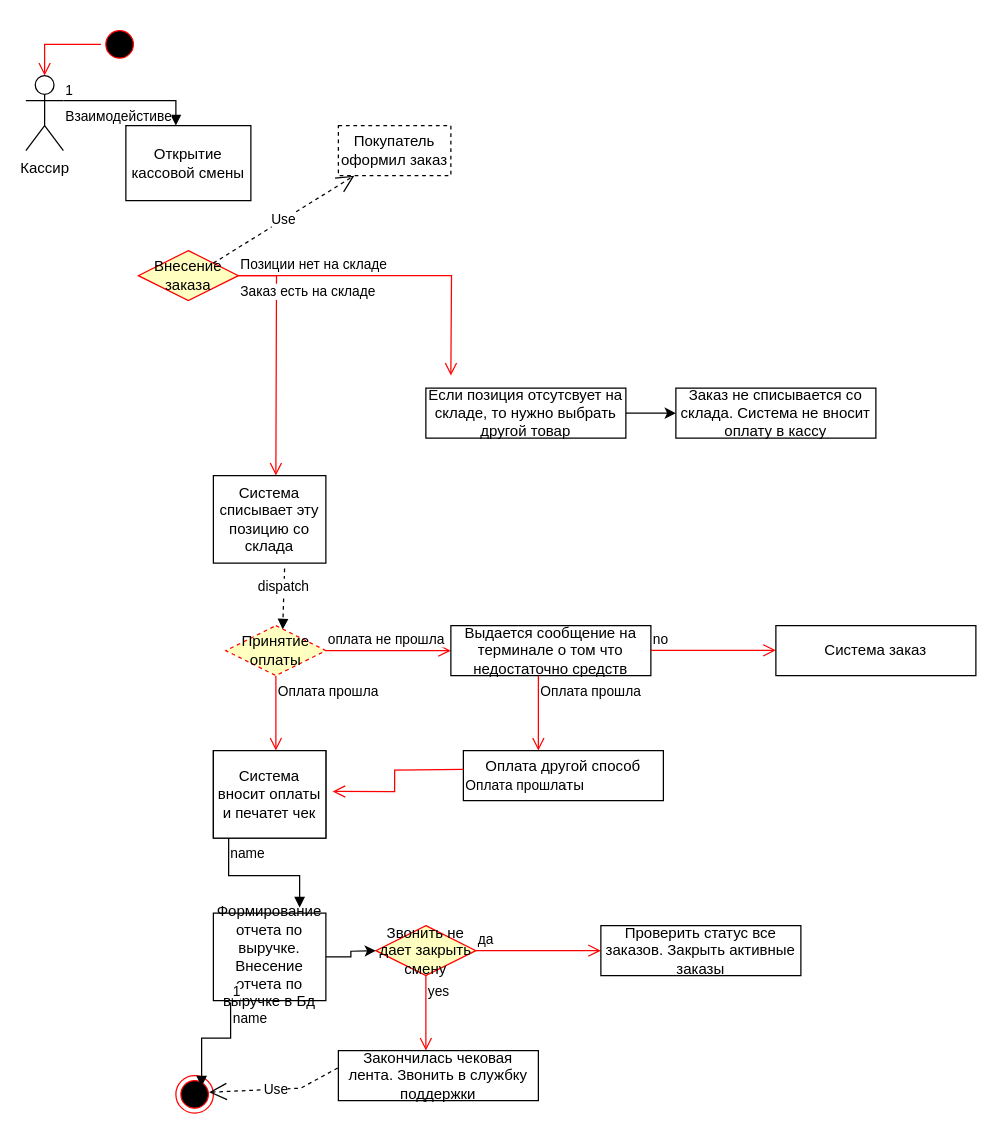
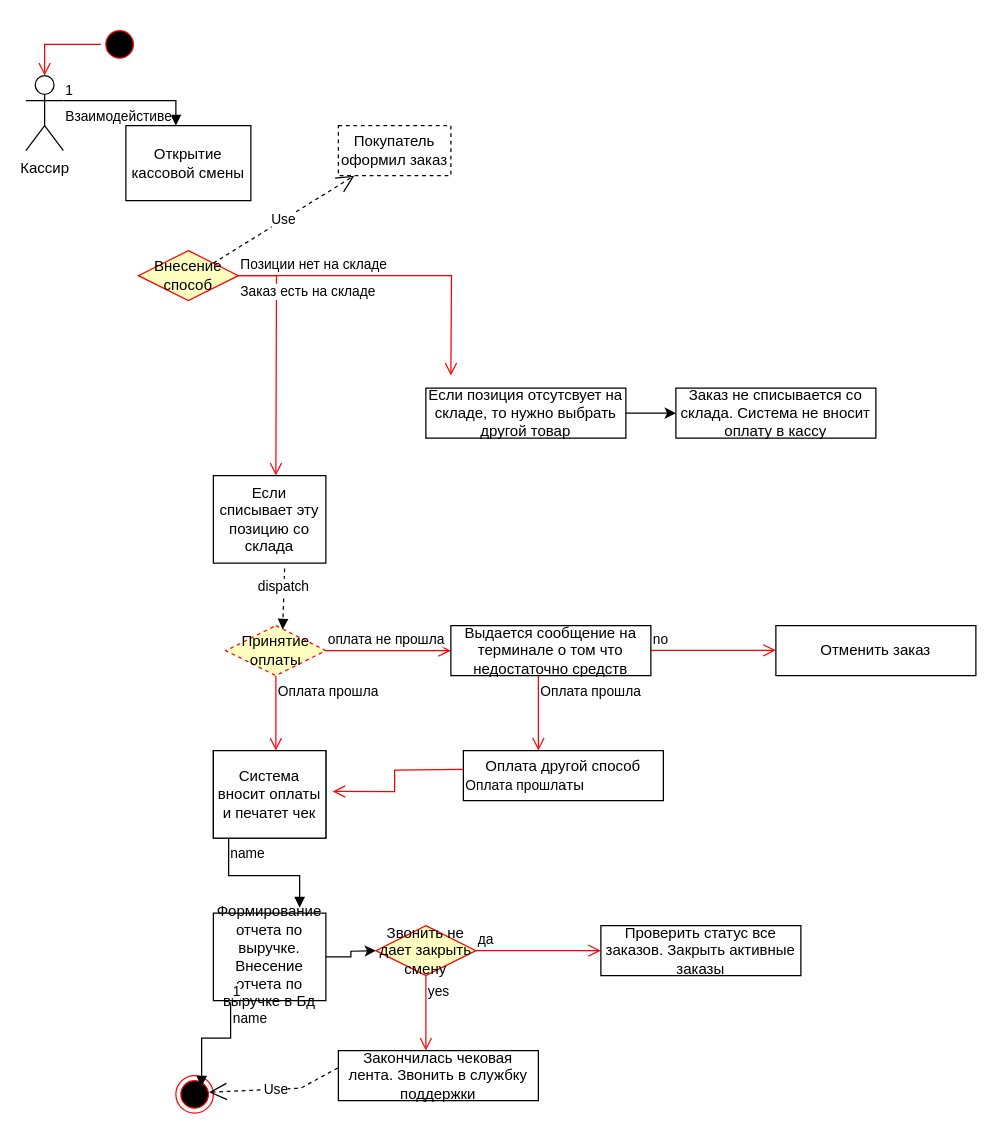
- <mxCell id="8" value="Внесение заказа" style="rhombus;whiteSpace=wrap;html=1;fontColor=#000000;fillColor=#ffffc0;strokeColor=#ff0000;" vertex="1" parent="1"><mxGeometry x="110" y="200" width="80" height="40" as="geometry" /></mxCell>
+ <mxCell id="8" value="Внесение способ" style="rhombus;whiteSpace=wrap;html=1;fontColor=#000000;fillColor=#ffffc0;strokeColor=#ff0000;" vertex="1" parent="1"><mxGeometry x="110" y="200" width="80" height="40" as="geometry" /></mxCell>
- <mxCell id="13" value="Система списывает эту позицию со склада" style="rounded=0;whiteSpace=wrap;html=1;" vertex="1" parent="1"><mxGeometry x="170" y="380" width="90" height="70" as="geometry" /></mxCell>
+ <mxCell id="13" value="Если списывает эту позицию со склада" style="rounded=0;whiteSpace=wrap;html=1;" vertex="1" parent="1"><mxGeometry x="170" y="380" width="90" height="70" as="geometry" /></mxCell>
- <mxCell id="29" value="Система заказ" style="rounded=0;whiteSpace=wrap;html=1;" vertex="1" parent="1"><mxGeometry x="620" y="500" width="160" height="40" as="geometry" /></mxCell>
+ <mxCell id="29" value="Отменить заказ" style="rounded=0;whiteSpace=wrap;html=1;" vertex="1" parent="1"><mxGeometry x="620" y="500" width="160" height="40" as="geometry" /></mxCell>
